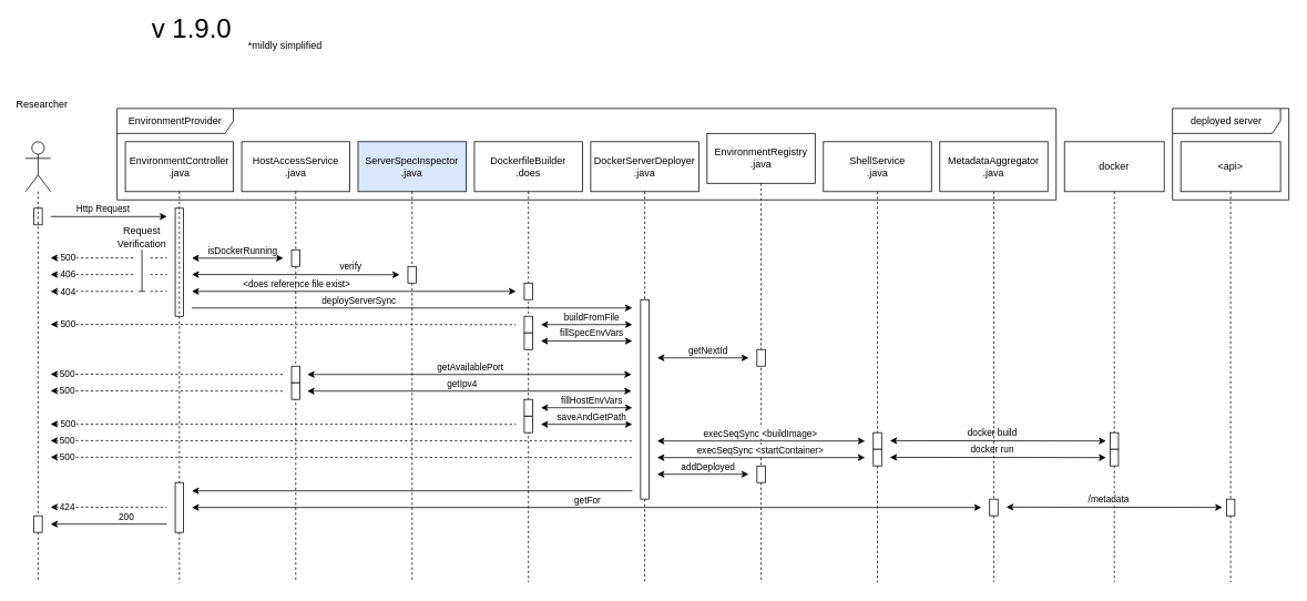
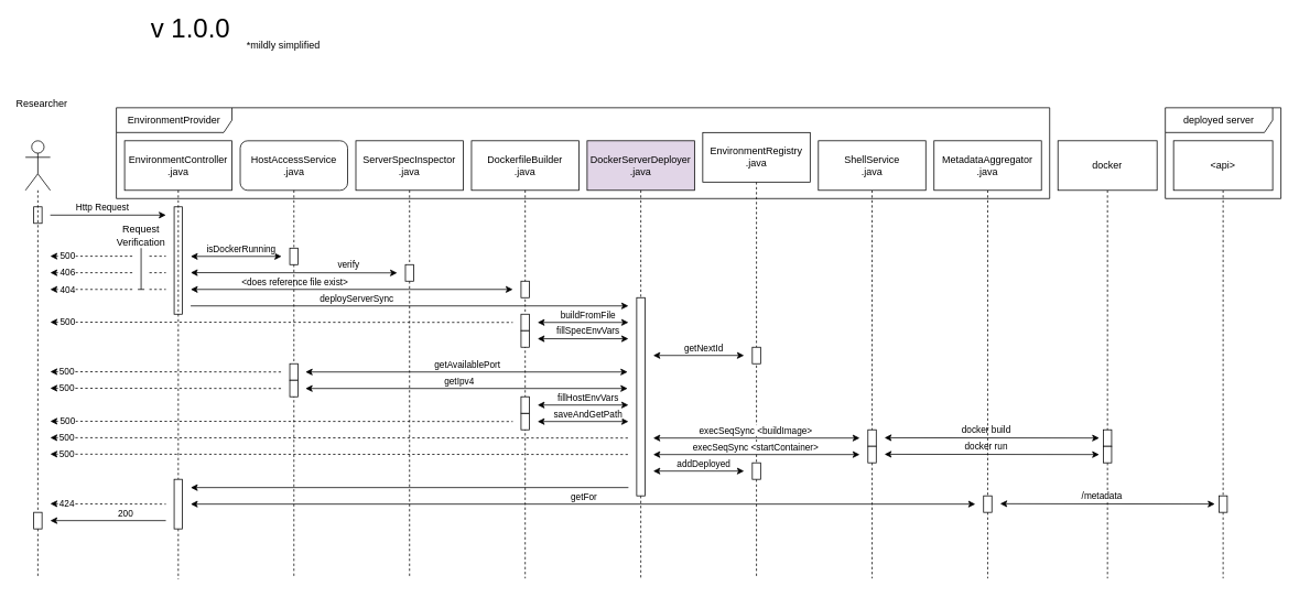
- <mxCell id="41" value="&lt;font style=&quot;font-size: 32px;&quot;&gt;v 1.9.0&lt;/font&gt;" style="text;html=1;strokeColor=none;fillColor=none;align=center;verticalAlign=middle;whiteSpace=wrap;rounded=0;" vertex="1" parent="1"><mxGeometry x="70" width="320" height="30" as="geometry" y="20" /></mxCell>
+ <mxCell id="41" value="&lt;font style=&quot;font-size: 32px;&quot;&gt;v 1.0.0&lt;/font&gt;" style="text;html=1;strokeColor=none;fillColor=none;align=center;verticalAlign=middle;whiteSpace=wrap;rounded=0;" vertex="1" parent="1"><mxGeometry x="70" width="320" height="30" as="geometry" y="20" /></mxCell>
- <mxCell id="17" value="HostAccessService&lt;br&gt;.java" style="rounded=0;whiteSpace=wrap;html=1;" vertex="1" parent="1"><mxGeometry x="290" y="170" width="130" height="60" as="geometry" /></mxCell>
+ <mxCell id="17" value="HostAccessService&lt;br&gt;.java" style="whiteSpace=wrap;html=1;rounded=1;" vertex="1" parent="1"><mxGeometry x="290" y="170" width="130" height="60" as="geometry" /></mxCell>
- <mxCell id="23" value="ServerSpecInspector&lt;br&gt;.java" style="rounded=0;whiteSpace=wrap;html=1;fillColor=#dae8fc;" vertex="1" parent="1"><mxGeometry x="430" y="170" width="130" height="60" as="geometry" /></mxCell>
+ <mxCell id="23" value="ServerSpecInspector&lt;br&gt;.java" style="rounded=0;whiteSpace=wrap;html=1;" vertex="1" parent="1"><mxGeometry x="430" y="170" width="130" height="60" as="geometry" /></mxCell>
- <mxCell id="29" value="DockerfileBuilder&lt;br&gt;.does" style="rounded=0;whiteSpace=wrap;html=1;" vertex="1" parent="1"><mxGeometry x="570" y="170" width="130" height="60" as="geometry" /></mxCell>
+ <mxCell id="29" value="DockerfileBuilder&lt;br&gt;.java" style="rounded=0;whiteSpace=wrap;html=1;" vertex="1" parent="1"><mxGeometry x="570" y="170" width="130" height="60" as="geometry" /></mxCell>
- <mxCell id="33" value="DockerServerDeployer&lt;br&gt;.java" style="rounded=0;whiteSpace=wrap;html=1;" vertex="1" parent="1"><mxGeometry x="710" y="170" width="130" height="60" as="geometry" /></mxCell>
+ <mxCell id="33" value="DockerServerDeployer&lt;br&gt;.java" style="rounded=0;whiteSpace=wrap;html=1;fillColor=#e1d5e7;" vertex="1" parent="1"><mxGeometry x="710" y="170" width="130" height="60" as="geometry" /></mxCell>
